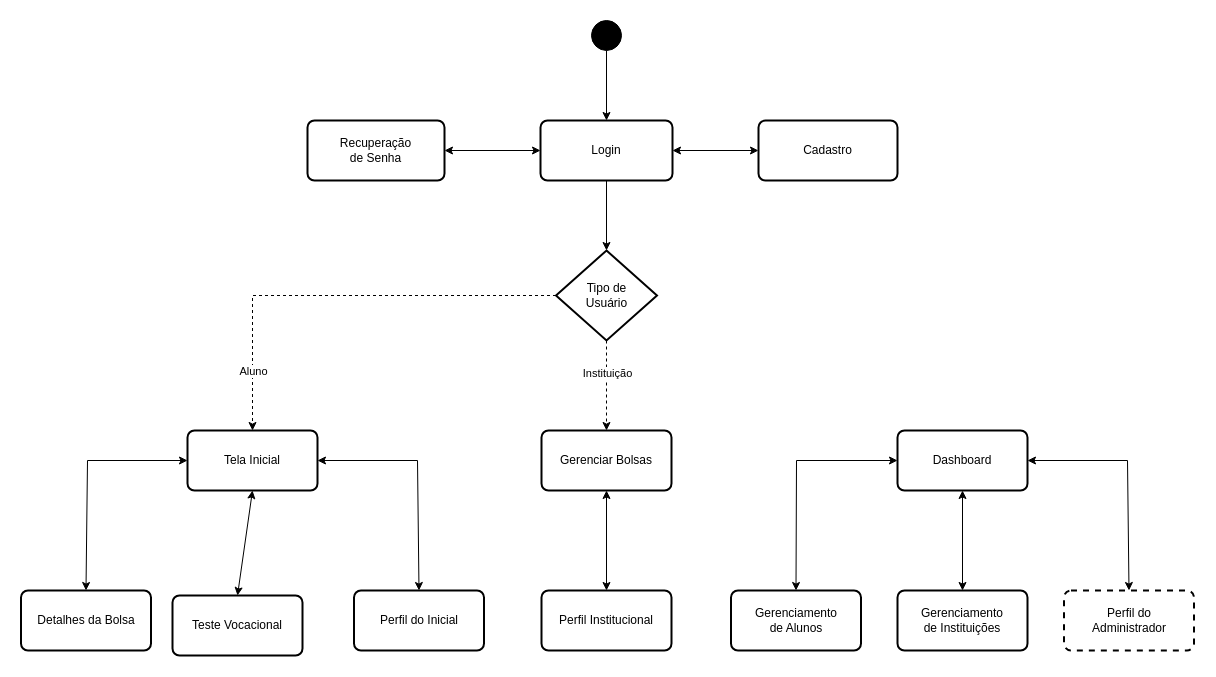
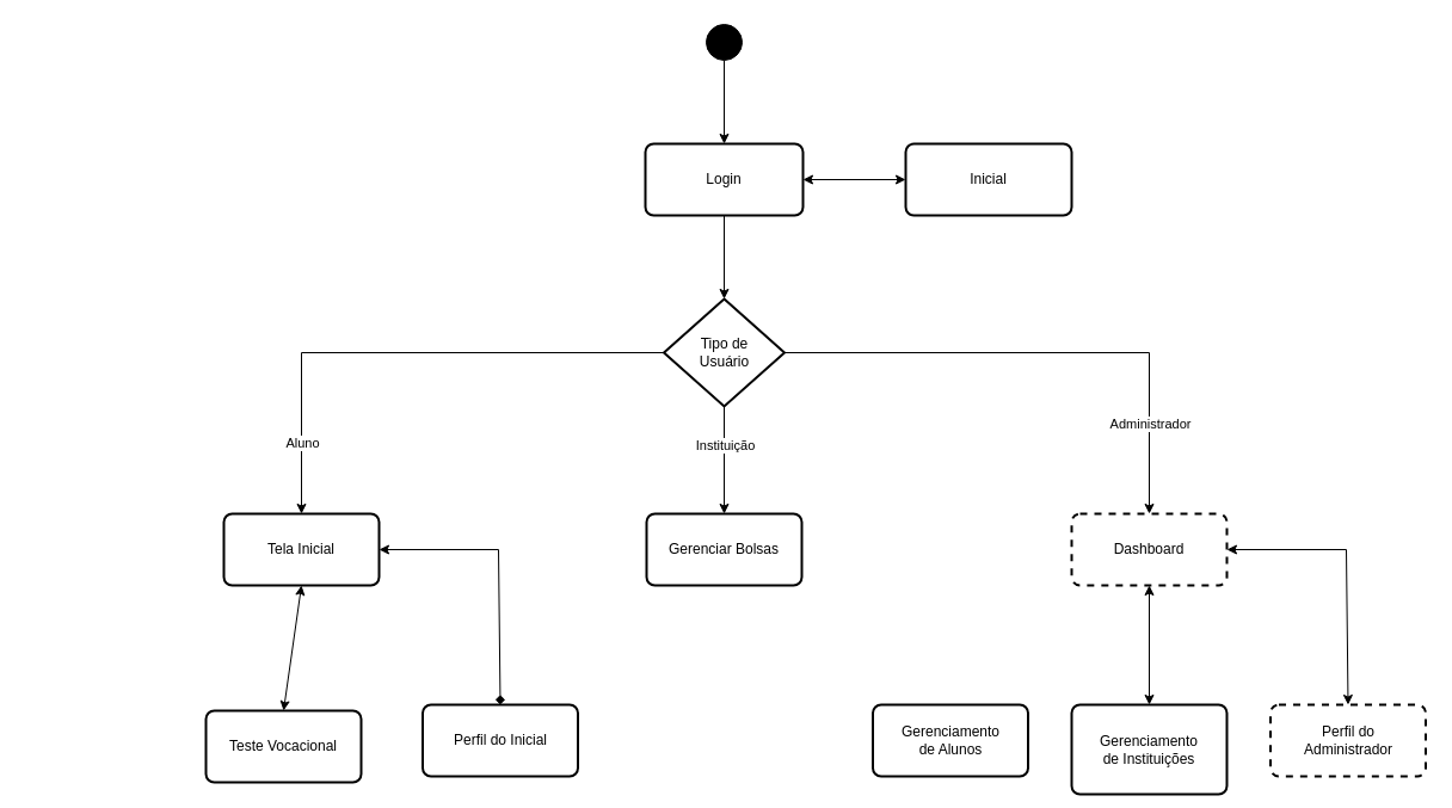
- <mxCell id="6" value="Recuperação &lt;br&gt;de Senha" style="rounded=1;whiteSpace=wrap;html=1;absoluteArcSize=1;arcSize=14;strokeWidth=2;" vertex="1" parent="1"><mxGeometry x="307" y="120" width="137" height="60" as="geometry" /></mxCell>
- <mxCell id="25" value="" style="endArrow=classic;startArrow=classic;html=1;rounded=0;entryX=0;entryY=0.5;entryDx=0;entryDy=0;exitX=1;exitY=0.5;exitDx=0;exitDy=0;" edge="1" parent="1" source="6" target="4"><mxGeometry width="50" height="50" relative="1" as="geometry"><mxPoint x="167" y="180" as="sourcePoint" /><mxPoint x="217" y="130" as="targetPoint" /></mxGeometry></mxCell>
- <mxCell id="5" value="Cadastro" style="rounded=1;whiteSpace=wrap;html=1;absoluteArcSize=1;arcSize=14;strokeWidth=2;" vertex="1" parent="1"><mxGeometry x="758" y="120" width="139" height="60" as="geometry" /></mxCell>
+ <mxCell id="5" value="Inicial" style="rounded=1;whiteSpace=wrap;html=1;absoluteArcSize=1;arcSize=14;strokeWidth=2;" vertex="1" parent="1"><mxGeometry x="758" y="120" width="139" height="60" as="geometry" /></mxCell>
- <mxCell id="8" style="edgeStyle=orthogonalEdgeStyle;rounded=0;orthogonalLoop=1;jettySize=auto;html=1;exitX=0;exitY=0.5;exitDx=0;exitDy=0;exitPerimeter=0;entryX=0.5;entryY=0;entryDx=0;entryDy=0;dashed=1;" edge="1" parent="1" source="14" target="17"><mxGeometry relative="1" as="geometry" /></mxCell>
+ <mxCell id="8" style="edgeStyle=orthogonalEdgeStyle;rounded=0;orthogonalLoop=1;jettySize=auto;html=1;exitX=0;exitY=0.5;exitDx=0;exitDy=0;exitPerimeter=0;entryX=0.5;entryY=0;entryDx=0;entryDy=0;" edge="1" parent="1" source="14" target="17"><mxGeometry relative="1" as="geometry" /></mxCell>
+ <mxCell id="10" style="edgeStyle=orthogonalEdgeStyle;rounded=0;orthogonalLoop=1;jettySize=auto;html=1;exitX=1;exitY=0.5;exitDx=0;exitDy=0;exitPerimeter=0;entryX=0.5;entryY=0;entryDx=0;entryDy=0;" edge="1" parent="1" source="14" target="16"><mxGeometry relative="1" as="geometry" /></mxCell>
+ <mxCell id="11" value="Administrador" style="edgeLabel;html=1;align=center;verticalAlign=middle;resizable=0;points=[];" vertex="1" connectable="0" parent="10"><mxGeometry x="0.625" y="2" relative="1" as="geometry"><mxPoint x="-2" y="7" as="offset" /></mxGeometry></mxCell>
- <mxCell id="12" style="edgeStyle=orthogonalEdgeStyle;rounded=0;orthogonalLoop=1;jettySize=auto;html=1;exitX=0.5;exitY=1;exitDx=0;exitDy=0;exitPerimeter=0;entryX=0.5;entryY=0;entryDx=0;entryDy=0;dashed=1;" edge="1" parent="1" source="14" target="7"><mxGeometry relative="1" as="geometry" /></mxCell>
+ <mxCell id="12" style="edgeStyle=orthogonalEdgeStyle;rounded=0;orthogonalLoop=1;jettySize=auto;html=1;exitX=0.5;exitY=1;exitDx=0;exitDy=0;exitPerimeter=0;entryX=0.5;entryY=0;entryDx=0;entryDy=0;" edge="1" parent="1" source="14" target="7"><mxGeometry relative="1" as="geometry" /></mxCell>
- <mxCell id="16" value="Dashboard" style="rounded=1;whiteSpace=wrap;html=1;absoluteArcSize=1;arcSize=14;strokeWidth=2;" vertex="1" parent="1"><mxGeometry x="897" y="430" width="130" height="60" as="geometry" /></mxCell>
+ <mxCell id="16" value="Dashboard" style="rounded=1;whiteSpace=wrap;html=1;absoluteArcSize=1;arcSize=14;strokeWidth=2;dashed=1;" vertex="1" parent="1"><mxGeometry x="897" y="430" width="130" height="60" as="geometry" /></mxCell>
- <mxCell id="32" value="" style="endArrow=classic;startArrow=classic;html=1;rounded=0;entryX=0;entryY=0.5;entryDx=0;entryDy=0;exitX=0.5;exitY=0;exitDx=0;exitDy=0;" edge="1" parent="1" source="19" target="17"><mxGeometry width="50" height="50" relative="1" as="geometry"><mxPoint x="97" y="510" as="sourcePoint" /><mxPoint x="147" y="460" as="targetPoint" /><Array as="points"><mxPoint x="87" y="460" /></Array></mxGeometry></mxCell>
- <mxCell id="27" value="" style="endArrow=classic;startArrow=classic;html=1;rounded=0;exitX=0.5;exitY=0;exitDx=0;exitDy=0;entryX=0;entryY=0.5;entryDx=0;entryDy=0;" edge="1" parent="1" source="23" target="16"><mxGeometry width="50" height="50" relative="1" as="geometry"><mxPoint x="827" y="560" as="sourcePoint" /><mxPoint x="877" y="510" as="targetPoint" /><Array as="points"><mxPoint x="796" y="460" /></Array></mxGeometry></mxCell>
- <mxCell id="30" value="" style="endArrow=classic;startArrow=classic;html=1;rounded=0;entryX=0.5;entryY=1;entryDx=0;entryDy=0;exitX=0.5;exitY=0;exitDx=0;exitDy=0;" edge="1" parent="1" source="21" target="7"><mxGeometry width="50" height="50" relative="1" as="geometry"><mxPoint x="467" y="530" as="sourcePoint" /><mxPoint x="517" y="480" as="targetPoint" /></mxGeometry></mxCell>
- <mxCell id="33" value="" style="endArrow=classic;startArrow=classic;html=1;rounded=0;exitX=1;exitY=0.5;exitDx=0;exitDy=0;entryX=0.5;entryY=0;entryDx=0;entryDy=0;" edge="1" parent="1" source="17" target="18"><mxGeometry width="50" height="50" relative="1" as="geometry"><mxPoint x="357" y="510" as="sourcePoint" /><mxPoint x="407" y="460" as="targetPoint" /><Array as="points"><mxPoint x="417" y="460" /></Array></mxGeometry></mxCell>
+ <mxCell id="33" value="" style="endArrow=diamond;startArrow=classic;html=1;rounded=0;exitX=1;exitY=0.5;exitDx=0;exitDy=0;entryX=0.5;entryY=0;entryDx=0;entryDy=0;" edge="1" parent="1" source="17" target="18"><mxGeometry width="50" height="50" relative="1" as="geometry"><mxPoint x="357" y="510" as="sourcePoint" /><mxPoint x="407" y="460" as="targetPoint" /><Array as="points"><mxPoint x="417" y="460" /></Array></mxGeometry></mxCell>
- <mxCell id="19" value="Detalhes da Bolsa" style="rounded=1;whiteSpace=wrap;html=1;absoluteArcSize=1;arcSize=14;strokeWidth=2;" vertex="1" parent="1"><mxGeometry x="20.5" y="590" width="130" height="60" as="geometry" /></mxCell>
- <mxCell id="21" value="Perfil Institucional" style="rounded=1;whiteSpace=wrap;html=1;absoluteArcSize=1;arcSize=14;strokeWidth=2;" vertex="1" parent="1"><mxGeometry x="541" y="590" width="130" height="60" as="geometry" /></mxCell>
- <mxCell id="24" value="Gerenciamento&lt;br&gt;de Instituições" style="rounded=1;whiteSpace=wrap;html=1;absoluteArcSize=1;arcSize=14;strokeWidth=2;" vertex="1" parent="1"><mxGeometry x="897" y="590" width="130" height="60" as="geometry" /></mxCell>
+ <mxCell id="24" value="Gerenciamento&lt;br&gt;de Instituições" style="rounded=1;whiteSpace=wrap;html=1;absoluteArcSize=1;arcSize=14;strokeWidth=2;" vertex="1" parent="1"><mxGeometry x="897" y="590" width="130" height="75" as="geometry" /></mxCell>
